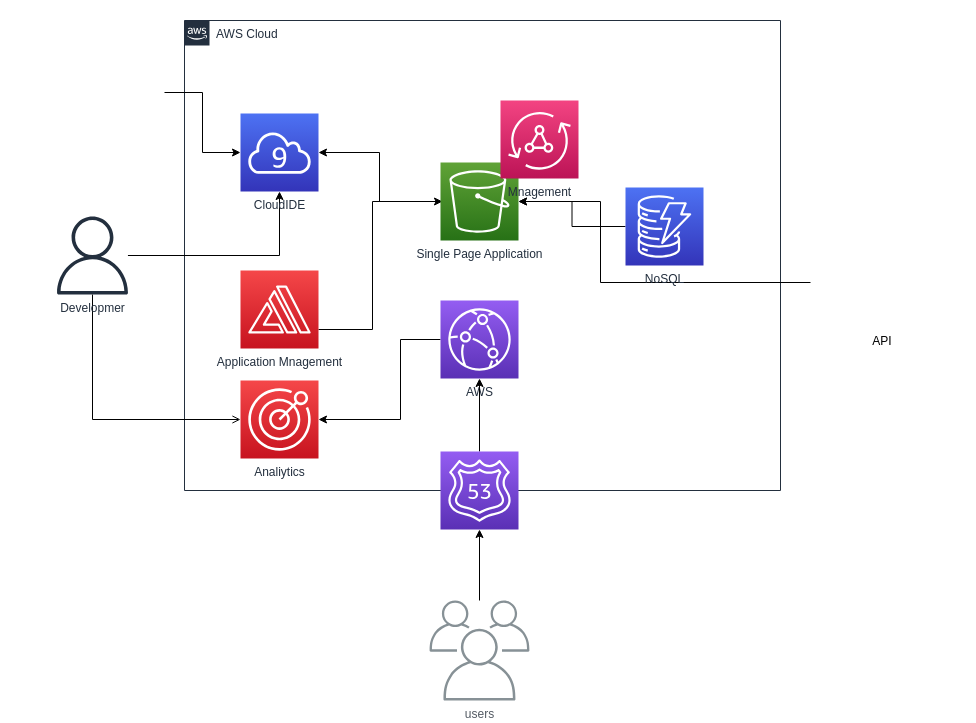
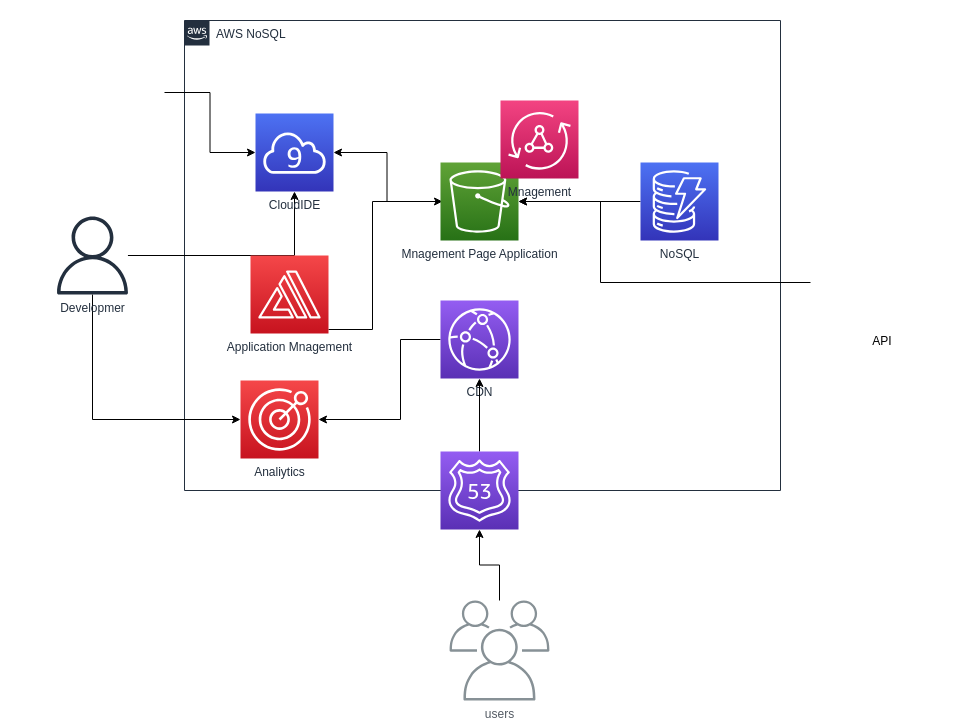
- <mxCell id="2" value="AWS Cloud" style="points=[[0,0],[0.25,0],[0.5,0],[0.75,0],[1,0],[1,0.25],[1,0.5],[1,0.75],[1,1],[0.75,1],[0.5,1],[0.25,1],[0,1],[0,0.75],[0,0.5],[0,0.25]];outlineConnect=0;gradientColor=none;html=1;whiteSpace=wrap;fontSize=12;fontStyle=0;shape=mxgraph.aws4.group;grIcon=mxgraph.aws4.group_aws_cloud_alt;strokeColor=#232F3E;fillColor=none;verticalAlign=top;align=left;spacingLeft=30;fontColor=#232F3E;dashed=0;" parent="1" vertex="1"><mxGeometry x="184" y="20" width="596" height="470" as="geometry" /></mxCell>
+ <mxCell id="2" value="AWS NoSQL" style="points=[[0,0],[0.25,0],[0.5,0],[0.75,0],[1,0],[1,0.25],[1,0.5],[1,0.75],[1,1],[0.75,1],[0.5,1],[0.25,1],[0,1],[0,0.75],[0,0.5],[0,0.25]];outlineConnect=0;gradientColor=none;html=1;whiteSpace=wrap;fontSize=12;fontStyle=0;shape=mxgraph.aws4.group;grIcon=mxgraph.aws4.group_aws_cloud_alt;strokeColor=#232F3E;fillColor=none;verticalAlign=top;align=left;spacingLeft=30;fontColor=#232F3E;dashed=0;" parent="1" vertex="1"><mxGeometry x="184" y="20" width="596" height="470" as="geometry" /></mxCell>
- <mxCell id="12" value="CloudIDE" style="outlineConnect=0;fontColor=#232F3E;gradientColor=#4D72F3;gradientDirection=north;fillColor=#3334B9;strokeColor=#ffffff;dashed=0;verticalLabelPosition=bottom;verticalAlign=top;align=center;html=1;fontSize=12;fontStyle=0;aspect=fixed;shape=mxgraph.aws4.resourceIcon;resIcon=mxgraph.aws4.cloud9;" vertex="1" parent="1"><mxGeometry x="240" y="113" width="78" height="78" as="geometry" /></mxCell>
+ <mxCell id="12" value="CloudIDE" style="outlineConnect=0;fontColor=#232F3E;gradientColor=#4D72F3;gradientDirection=north;fillColor=#3334B9;strokeColor=#ffffff;dashed=0;verticalLabelPosition=bottom;verticalAlign=top;align=center;html=1;fontSize=12;fontStyle=0;aspect=fixed;shape=mxgraph.aws4.resourceIcon;resIcon=mxgraph.aws4.cloud9;" vertex="1" parent="1"><mxGeometry x="255" y="113" width="78" height="78" as="geometry" /></mxCell>
- <mxCell id="20" value="NoSQL" style="outlineConnect=0;fontColor=#232F3E;gradientColor=#4D72F3;gradientDirection=north;fillColor=#3334B9;strokeColor=#ffffff;dashed=0;verticalLabelPosition=bottom;verticalAlign=top;align=center;html=1;fontSize=12;fontStyle=0;aspect=fixed;shape=mxgraph.aws4.resourceIcon;resIcon=mxgraph.aws4.dynamodb;" vertex="1" parent="1"><mxGeometry x="625" y="187" width="78" height="78" as="geometry" /></mxCell>
+ <mxCell id="20" value="NoSQL" style="outlineConnect=0;fontColor=#232F3E;gradientColor=#4D72F3;gradientDirection=north;fillColor=#3334B9;strokeColor=#ffffff;dashed=0;verticalLabelPosition=bottom;verticalAlign=top;align=center;html=1;fontSize=12;fontStyle=0;aspect=fixed;shape=mxgraph.aws4.resourceIcon;resIcon=mxgraph.aws4.dynamodb;" vertex="1" parent="1"><mxGeometry x="640" y="162" width="78" height="78" as="geometry" /></mxCell>
- <mxCell id="22" value="Single Page Application" style="outlineConnect=0;fontColor=#232F3E;gradientColor=#60A337;gradientDirection=north;fillColor=#277116;strokeColor=#ffffff;dashed=0;verticalLabelPosition=bottom;verticalAlign=top;align=center;html=1;fontSize=12;fontStyle=0;aspect=fixed;shape=mxgraph.aws4.resourceIcon;resIcon=mxgraph.aws4.s3;" vertex="1" parent="1"><mxGeometry x="440" y="162" width="78" height="78" as="geometry" /></mxCell>
+ <mxCell id="22" value="Mnagement Page Application" style="outlineConnect=0;fontColor=#232F3E;gradientColor=#60A337;gradientDirection=north;fillColor=#277116;strokeColor=#ffffff;dashed=0;verticalLabelPosition=bottom;verticalAlign=top;align=center;html=1;fontSize=12;fontStyle=0;aspect=fixed;shape=mxgraph.aws4.resourceIcon;resIcon=mxgraph.aws4.s3;" vertex="1" parent="1"><mxGeometry x="440" y="162" width="78" height="78" as="geometry" /></mxCell>
- <mxCell id="14" value="Application Mnagement" style="outlineConnect=0;fontColor=#232F3E;gradientColor=#F54749;gradientDirection=north;fillColor=#C7131F;strokeColor=#ffffff;dashed=0;verticalLabelPosition=bottom;verticalAlign=top;align=center;html=1;fontSize=12;fontStyle=0;aspect=fixed;shape=mxgraph.aws4.resourceIcon;resIcon=mxgraph.aws4.amplify;" vertex="1" parent="1"><mxGeometry x="240" y="270" width="78" height="78" as="geometry" /></mxCell>
+ <mxCell id="14" value="Application Mnagement" style="outlineConnect=0;fontColor=#232F3E;gradientColor=#F54749;gradientDirection=north;fillColor=#C7131F;strokeColor=#ffffff;dashed=0;verticalLabelPosition=bottom;verticalAlign=top;align=center;html=1;fontSize=12;fontStyle=0;aspect=fixed;shape=mxgraph.aws4.resourceIcon;resIcon=mxgraph.aws4.amplify;" vertex="1" parent="1"><mxGeometry x="250" y="255" width="78" height="78" as="geometry" /></mxCell>
- <mxCell id="4" value="AWS" style="outlineConnect=0;fontColor=#232F3E;gradientColor=#945DF2;gradientDirection=north;fillColor=#5A30B5;strokeColor=#ffffff;dashed=0;verticalLabelPosition=bottom;verticalAlign=top;align=center;html=1;fontSize=12;fontStyle=0;aspect=fixed;shape=mxgraph.aws4.resourceIcon;resIcon=mxgraph.aws4.cloudfront;" vertex="1" parent="1"><mxGeometry x="440" y="300" width="78" height="78" as="geometry" /></mxCell>
+ <mxCell id="4" value="CDN" style="outlineConnect=0;fontColor=#232F3E;gradientColor=#945DF2;gradientDirection=north;fillColor=#5A30B5;strokeColor=#ffffff;dashed=0;verticalLabelPosition=bottom;verticalAlign=top;align=center;html=1;fontSize=12;fontStyle=0;aspect=fixed;shape=mxgraph.aws4.resourceIcon;resIcon=mxgraph.aws4.cloudfront;" vertex="1" parent="1"><mxGeometry x="440" y="300" width="78" height="78" as="geometry" /></mxCell>
- <mxCell id="10" style="edgeStyle=orthogonalEdgeStyle;rounded=0;orthogonalLoop=1;jettySize=auto;html=1;endArrow=open;" edge="1" parent="1" source="11" target="23"><mxGeometry relative="1" as="geometry"><Array as="points"><mxPoint x="92" y="419" /></Array></mxGeometry></mxCell>
+ <mxCell id="10" style="edgeStyle=orthogonalEdgeStyle;rounded=0;orthogonalLoop=1;jettySize=auto;html=1;" edge="1" parent="1" source="11" target="23"><mxGeometry relative="1" as="geometry"><Array as="points"><mxPoint x="92" y="419" /></Array></mxGeometry></mxCell>
- <mxCell id="8" value="users" style="outlineConnect=0;gradientColor=none;fontColor=#545B64;strokeColor=none;fillColor=#879196;dashed=0;verticalLabelPosition=bottom;verticalAlign=top;align=center;html=1;fontSize=12;fontStyle=0;aspect=fixed;shape=mxgraph.aws4.illustration_users;pointerEvents=1" vertex="1" parent="1"><mxGeometry x="429" y="600" width="100" height="100" as="geometry" /></mxCell>
+ <mxCell id="8" value="users" style="outlineConnect=0;gradientColor=none;fontColor=#545B64;strokeColor=none;fillColor=#879196;dashed=0;verticalLabelPosition=bottom;verticalAlign=top;align=center;html=1;fontSize=12;fontStyle=0;aspect=fixed;shape=mxgraph.aws4.illustration_users;pointerEvents=1" vertex="1" parent="1"><mxGeometry x="449" y="600" width="100" height="100" as="geometry" /></mxCell>
